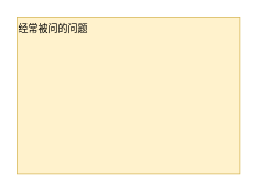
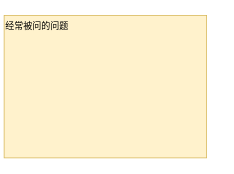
- <mxCell id="2" value="经常被问的问题&lt;div style=&quot;text-align: justify&quot;&gt;&lt;/div&gt;&lt;div&gt;&lt;/div&gt;" style="text;html=1;strokeColor=#d6b656;fillColor=#fff2cc;align=left;verticalAlign=top;whiteSpace=wrap;rounded=0;" vertex="1" parent="1"><mxGeometry x="20" y="20" width="270" height="190" as="geometry" /></mxCell>
+ <mxCell id="2" value="经常被问的问题&lt;div style=&quot;text-align: justify&quot;&gt;&lt;/div&gt;&lt;div&gt;&lt;/div&gt;" style="text;html=1;strokeColor=#d6b656;fillColor=#fff2cc;align=left;verticalAlign=top;whiteSpace=wrap;rounded=0;" vertex="1" parent="1"><mxGeometry x="5" y="20" width="270" height="190" as="geometry" /></mxCell>
